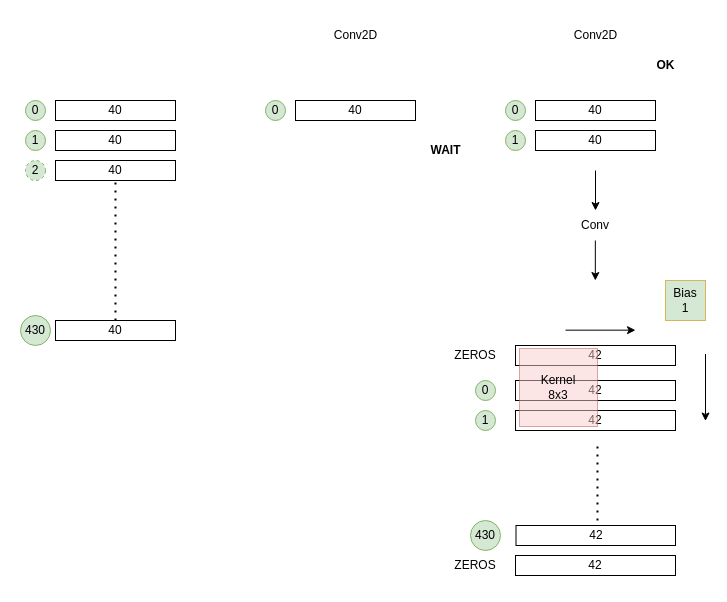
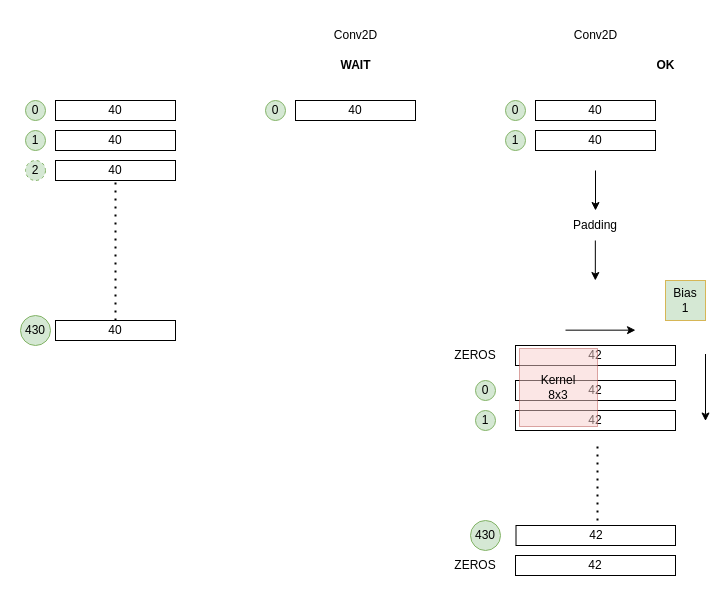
- <mxCell id="18" value="&lt;b&gt;WAIT&lt;/b&gt;" style="text;html=1;align=center;verticalAlign=middle;resizable=0;points=[];autosize=1;strokeColor=none;fillColor=none;" vertex="1" parent="1"><mxGeometry x="420" y="135" width="50" height="30" as="geometry" /></mxCell>
+ <mxCell id="18" value="&lt;b&gt;WAIT&lt;/b&gt;" style="text;html=1;align=center;verticalAlign=middle;resizable=0;points=[];autosize=1;strokeColor=none;fillColor=none;" vertex="1" parent="1"><mxGeometry x="330" y="50" width="50" height="30" as="geometry" /></mxCell>
- <mxCell id="26" value="Conv" style="text;html=1;strokeColor=none;fillColor=none;align=center;verticalAlign=middle;whiteSpace=wrap;rounded=0;" vertex="1" parent="1"><mxGeometry x="565" y="210" width="60" height="30" as="geometry" /></mxCell>
+ <mxCell id="26" value="Padding" style="text;html=1;strokeColor=none;fillColor=none;align=center;verticalAlign=middle;whiteSpace=wrap;rounded=0;" vertex="1" parent="1"><mxGeometry x="565" y="210" width="60" height="30" as="geometry" /></mxCell>
